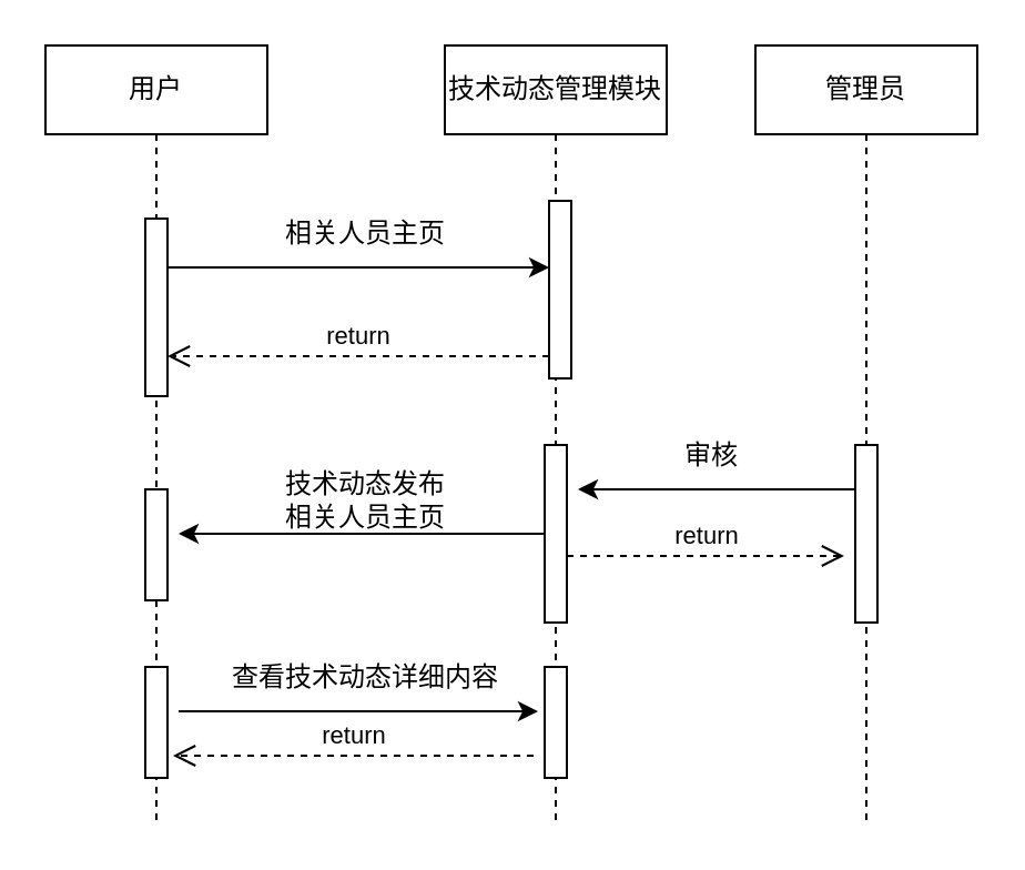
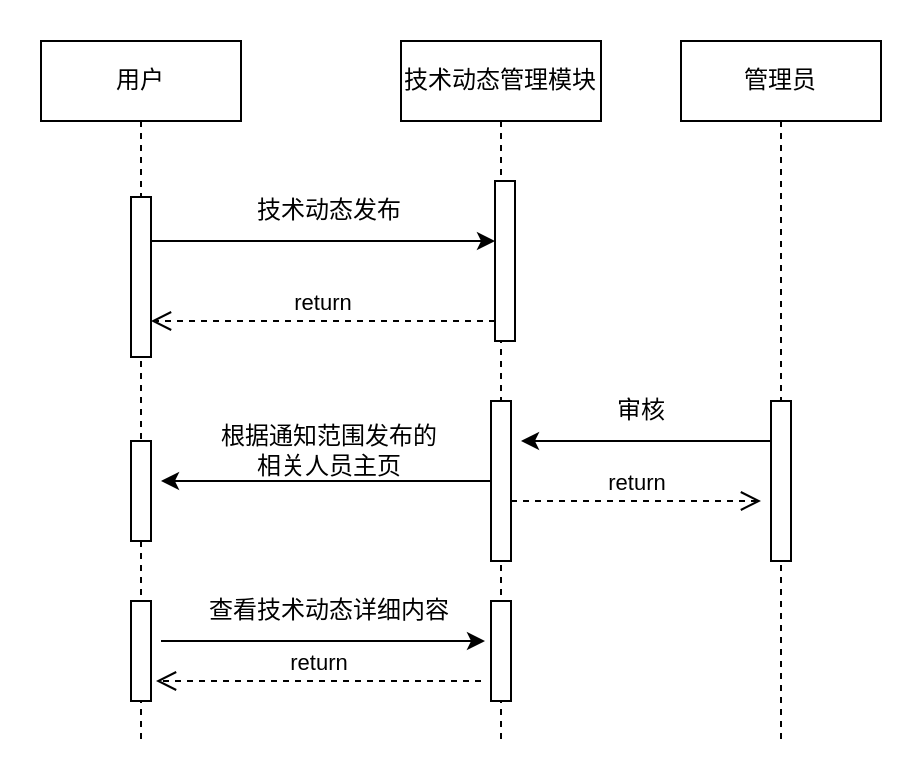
- <mxCell id="12" value="相关人员主页" style="text;html=1;align=center;verticalAlign=middle;resizable=0;points=[];autosize=1;strokeColor=none;fillColor=none;" vertex="1" parent="1"><mxGeometry x="113.5" y="90" width="100" height="30" as="geometry" /></mxCell>
+ <mxCell id="12" value="技术动态发布" style="text;html=1;align=center;verticalAlign=middle;resizable=0;points=[];autosize=1;strokeColor=none;fillColor=none;" vertex="1" parent="1"><mxGeometry x="113.5" y="90" width="100" height="30" as="geometry" /></mxCell>
- <mxCell id="19" value="技术动态发布&lt;br&gt;相关人员主页" style="text;html=1;align=center;verticalAlign=middle;resizable=0;points=[];autosize=1;strokeColor=none;fillColor=none;" vertex="1" parent="1"><mxGeometry x="99" y="205" width="130" height="40" as="geometry" /></mxCell>
+ <mxCell id="19" value="根据通知范围发布的&lt;br&gt;相关人员主页" style="text;html=1;align=center;verticalAlign=middle;resizable=0;points=[];autosize=1;strokeColor=none;fillColor=none;" vertex="1" parent="1"><mxGeometry x="99" y="205" width="130" height="40" as="geometry" /></mxCell>
